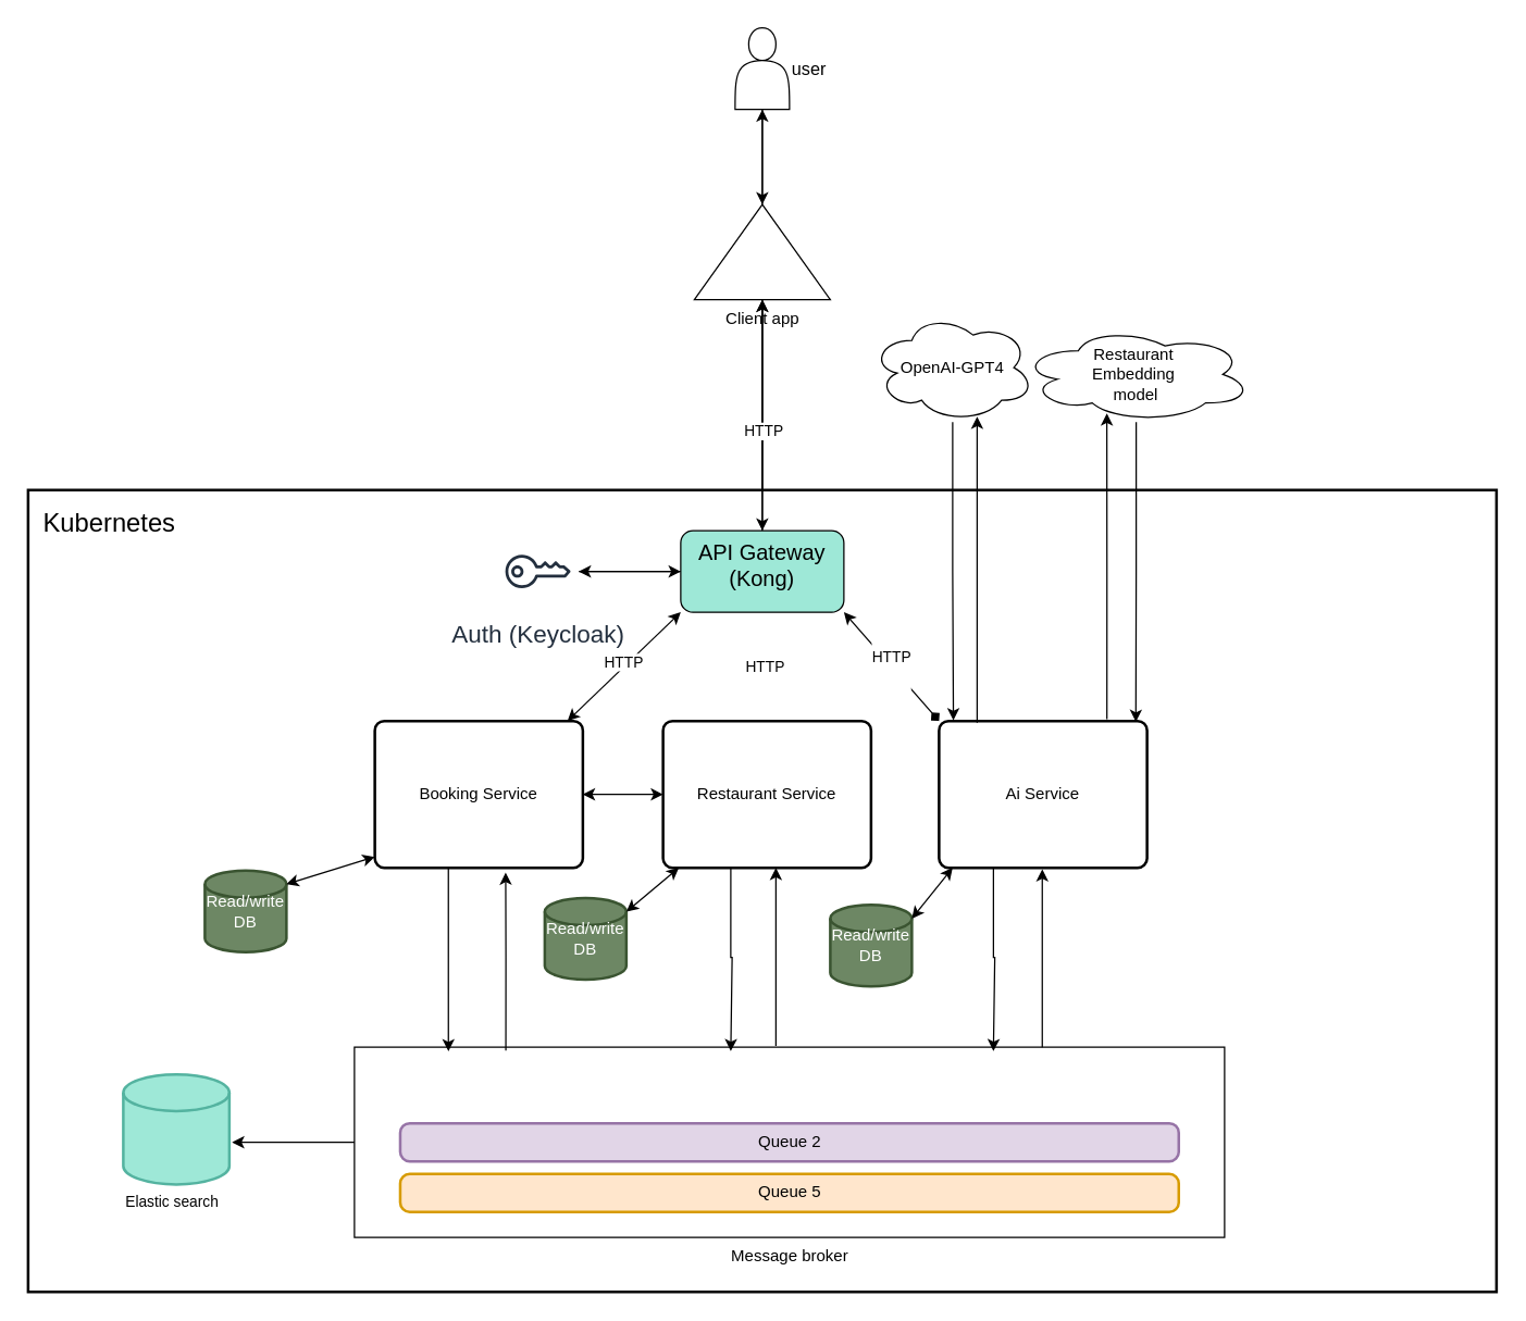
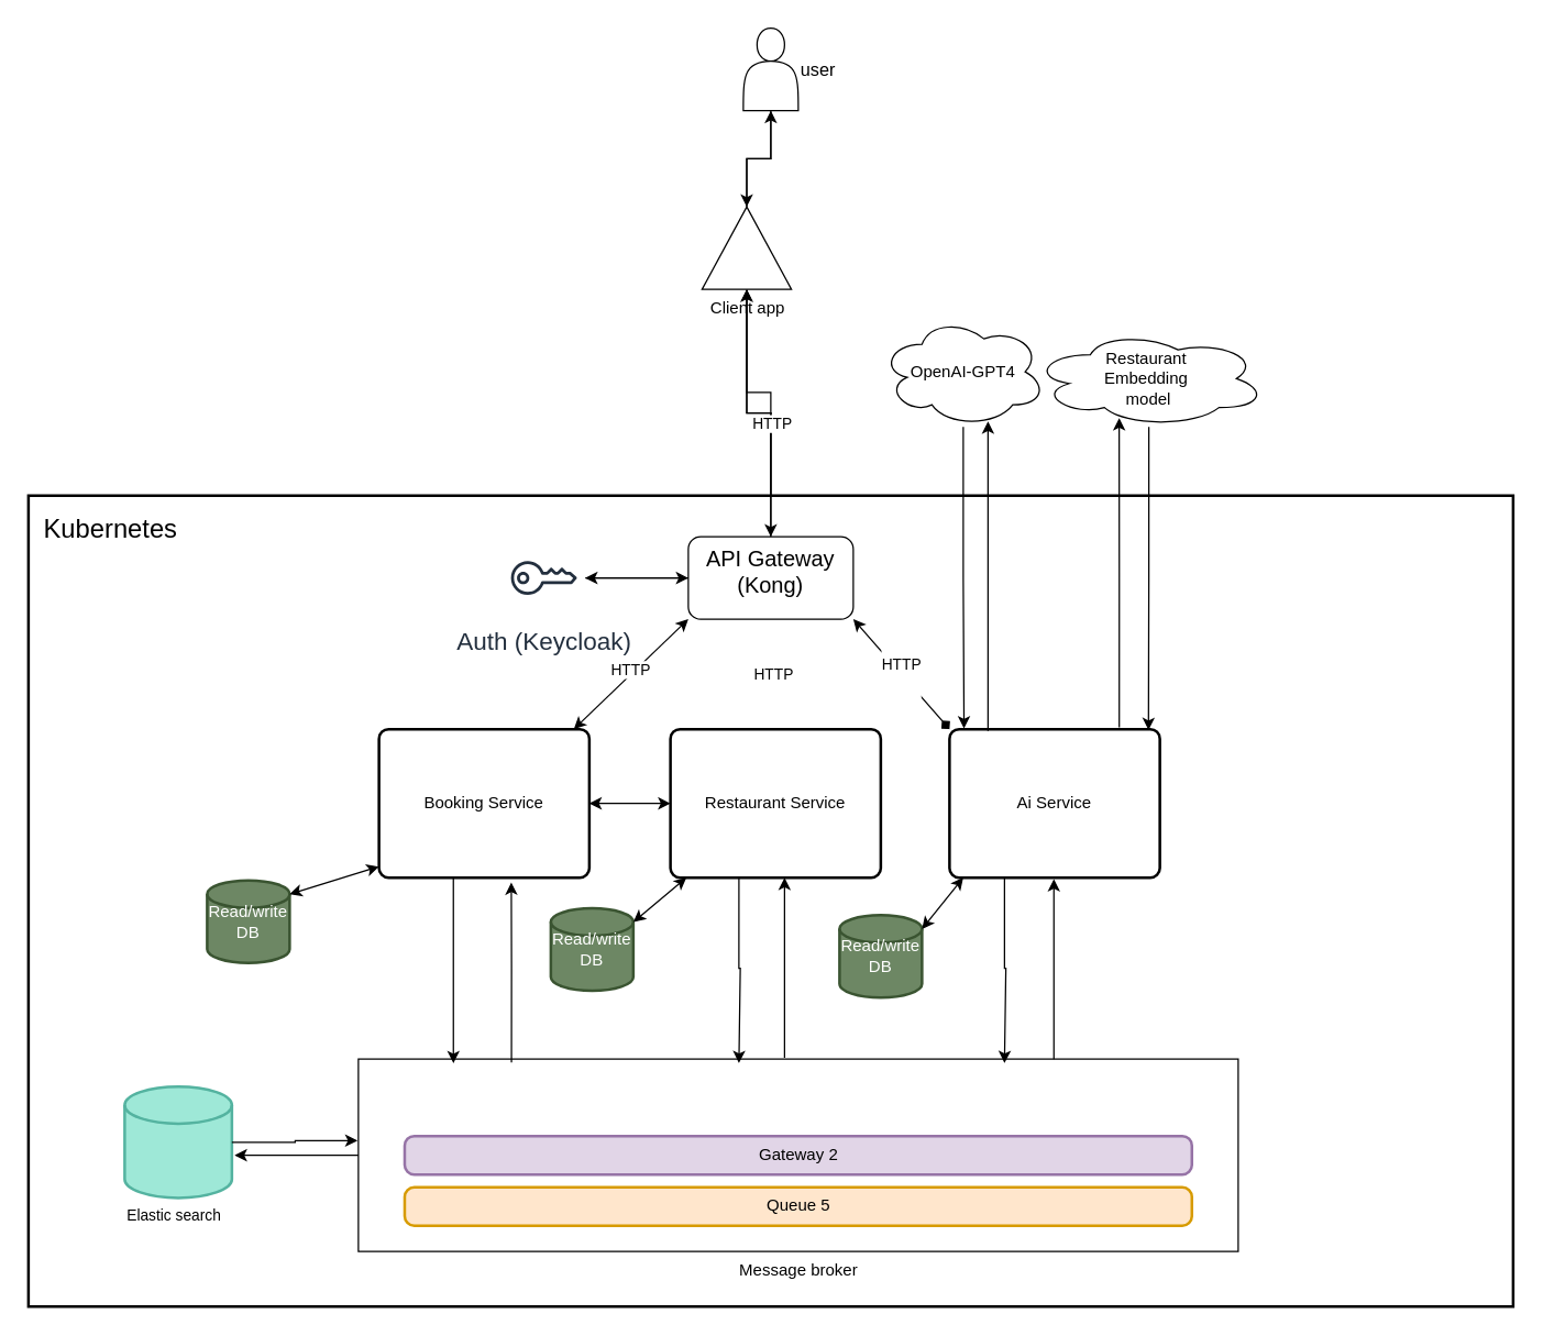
- <mxCell id="7" value="Client app" style="verticalLabelPosition=bottom;verticalAlign=top;html=1;shape=mxgraph.basic.acute_triangle;dx=0.5;" vertex="1" parent="1"><mxGeometry x="510" y="150" width="100" height="70" as="geometry" /></mxCell>
+ <mxCell id="7" value="Client app" style="verticalLabelPosition=bottom;verticalAlign=top;html=1;shape=mxgraph.basic.acute_triangle;dx=0.5;" vertex="1" parent="1"><mxGeometry x="510" y="150" width="65" height="60" as="geometry" /></mxCell>
- <mxCell id="10" value="&lt;font style=&quot;font-size: 16px;&quot;&gt;API Gateway (Kong)&lt;/font&gt;" style="rounded=1;whiteSpace=wrap;html=1;verticalAlign=top;fillColor=#9ee8d7;" vertex="1" parent="1"><mxGeometry x="500" y="390" width="120" height="60" as="geometry" /></mxCell>
+ <mxCell id="10" value="&lt;font style=&quot;font-size: 16px;&quot;&gt;API Gateway (Kong)&lt;/font&gt;" style="rounded=1;whiteSpace=wrap;html=1;verticalAlign=top;" vertex="1" parent="1"><mxGeometry x="500" y="390" width="120" height="60" as="geometry" /></mxCell>
+ <mxCell id="43" style="edgeStyle=orthogonalEdgeStyle;rounded=0;orthogonalLoop=1;jettySize=auto;html=1;entryX=-0.001;entryY=0.424;entryDx=0;entryDy=0;entryPerimeter=0;" edge="1" parent="1" source="16" target="24"><mxGeometry relative="1" as="geometry" /></mxCell>
- <mxCell id="25" value="Queue 2" style="rounded=1;whiteSpace=wrap;html=1;absoluteArcSize=1;arcSize=14;strokeWidth=2;fillColor=#e1d5e7;strokeColor=#9673a6;" vertex="1" parent="23"><mxGeometry x="33.684" y="56" width="572.632" height="28" as="geometry" /></mxCell>
+ <mxCell id="25" value="Gateway 2" style="rounded=1;whiteSpace=wrap;html=1;absoluteArcSize=1;arcSize=14;strokeWidth=2;fillColor=#e1d5e7;strokeColor=#9673a6;" vertex="1" parent="23"><mxGeometry x="33.684" y="56" width="572.632" height="28" as="geometry" /></mxCell>
